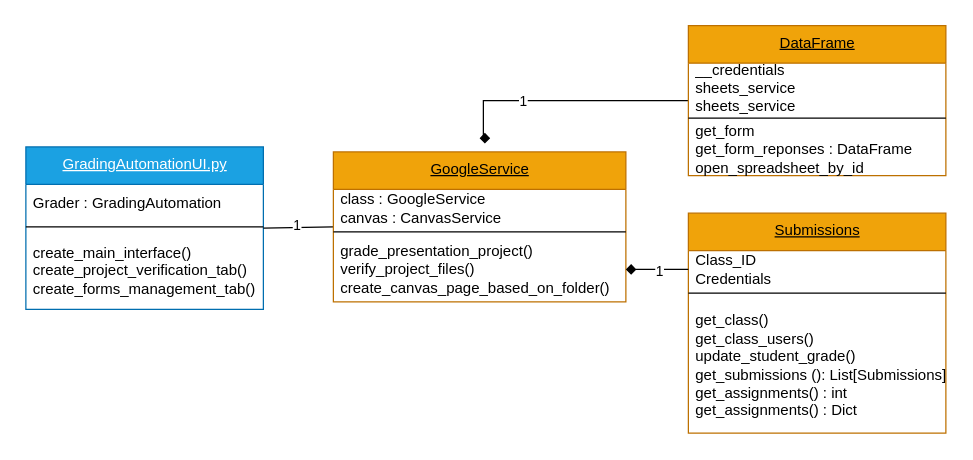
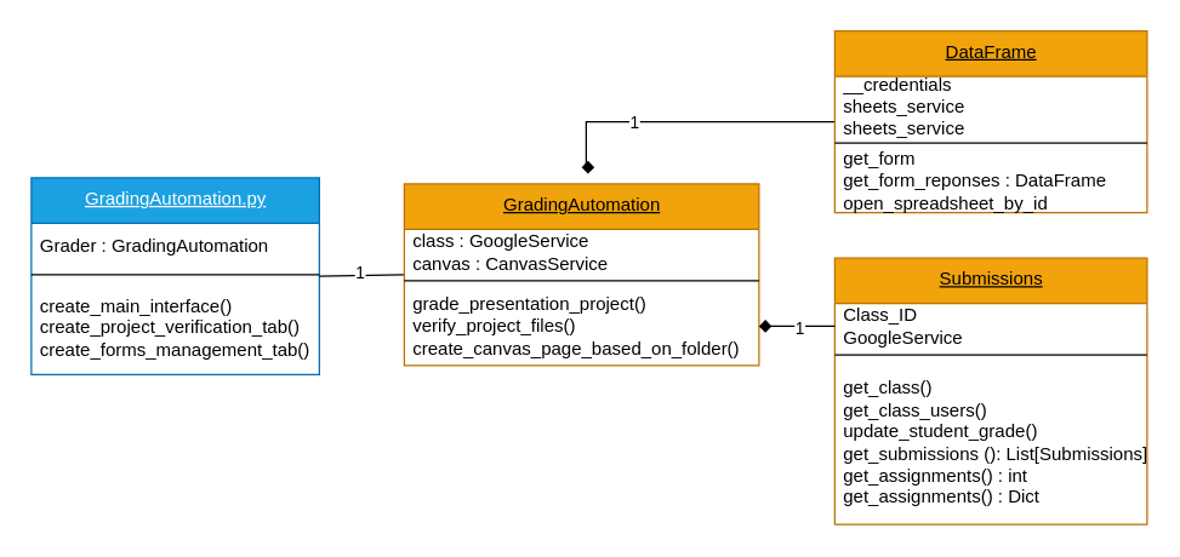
- <mxCell id="2" value="GradingAutomationUI.py" style="swimlane;fontStyle=4;align=center;verticalAlign=top;childLayout=stackLayout;horizontal=1;startSize=30;horizontalStack=0;resizeParent=1;resizeParentMax=0;resizeLast=0;collapsible=0;marginBottom=0;html=1;fillColor=#1ba1e2;fontColor=#ffffff;strokeColor=#006EAF;" parent="1" vertex="1"><mxGeometry x="20" y="117" width="190" height="130" as="geometry" /></mxCell>
+ <mxCell id="2" value="GradingAutomation.py" style="swimlane;fontStyle=4;align=center;verticalAlign=top;childLayout=stackLayout;horizontal=1;startSize=30;horizontalStack=0;resizeParent=1;resizeParentMax=0;resizeLast=0;collapsible=0;marginBottom=0;html=1;fillColor=#1ba1e2;fontColor=#ffffff;strokeColor=#006EAF;" parent="1" vertex="1"><mxGeometry x="20" y="117" width="190" height="130" as="geometry" /></mxCell>
- <mxCell id="8" value="&lt;span style=&quot;text-align: left;&quot;&gt;GoogleService&lt;/span&gt;" style="swimlane;fontStyle=4;align=center;verticalAlign=top;childLayout=stackLayout;horizontal=1;startSize=30;horizontalStack=0;resizeParent=1;resizeParentMax=0;resizeLast=0;collapsible=0;marginBottom=0;html=1;fillColor=#f0a30a;fontColor=#000000;strokeColor=#BD7000;" parent="1" vertex="1"><mxGeometry x="266" y="121" width="234" height="120" as="geometry" /></mxCell>
+ <mxCell id="8" value="&lt;span style=&quot;text-align: left;&quot;&gt;GradingAutomation&lt;/span&gt;" style="swimlane;fontStyle=4;align=center;verticalAlign=top;childLayout=stackLayout;horizontal=1;startSize=30;horizontalStack=0;resizeParent=1;resizeParentMax=0;resizeLast=0;collapsible=0;marginBottom=0;html=1;fillColor=#f0a30a;fontColor=#000000;strokeColor=#BD7000;" parent="1" vertex="1"><mxGeometry x="266" y="121" width="234" height="120" as="geometry" /></mxCell>
- <mxCell id="19" value="Class_ID&lt;br&gt;Credentials" style="html=1;strokeColor=none;fillColor=none;align=left;verticalAlign=middle;spacingLeft=4;spacingRight=4;rotatable=0;points=[[0,0.5],[1,0.5]];resizeWidth=1;" parent="18" vertex="1"><mxGeometry y="30" width="206" height="30" as="geometry" /></mxCell>
+ <mxCell id="19" value="Class_ID&lt;br&gt;GoogleService" style="html=1;strokeColor=none;fillColor=none;align=left;verticalAlign=middle;spacingLeft=4;spacingRight=4;rotatable=0;points=[[0,0.5],[1,0.5]];resizeWidth=1;" parent="18" vertex="1"><mxGeometry y="30" width="206" height="30" as="geometry" /></mxCell>
